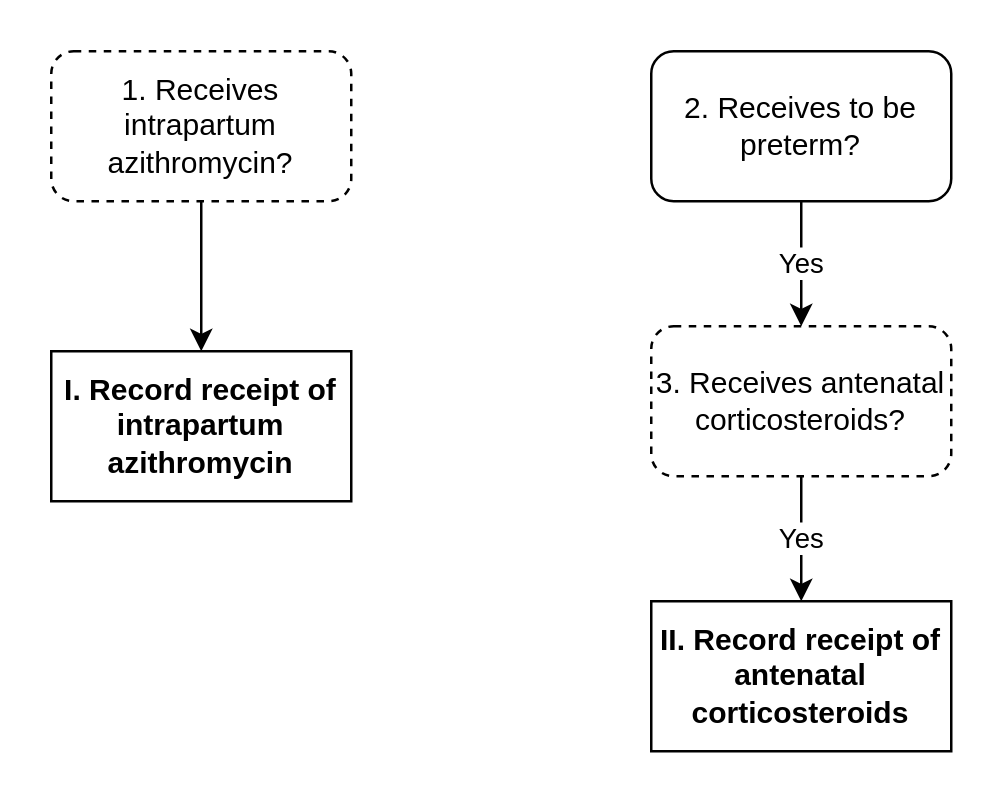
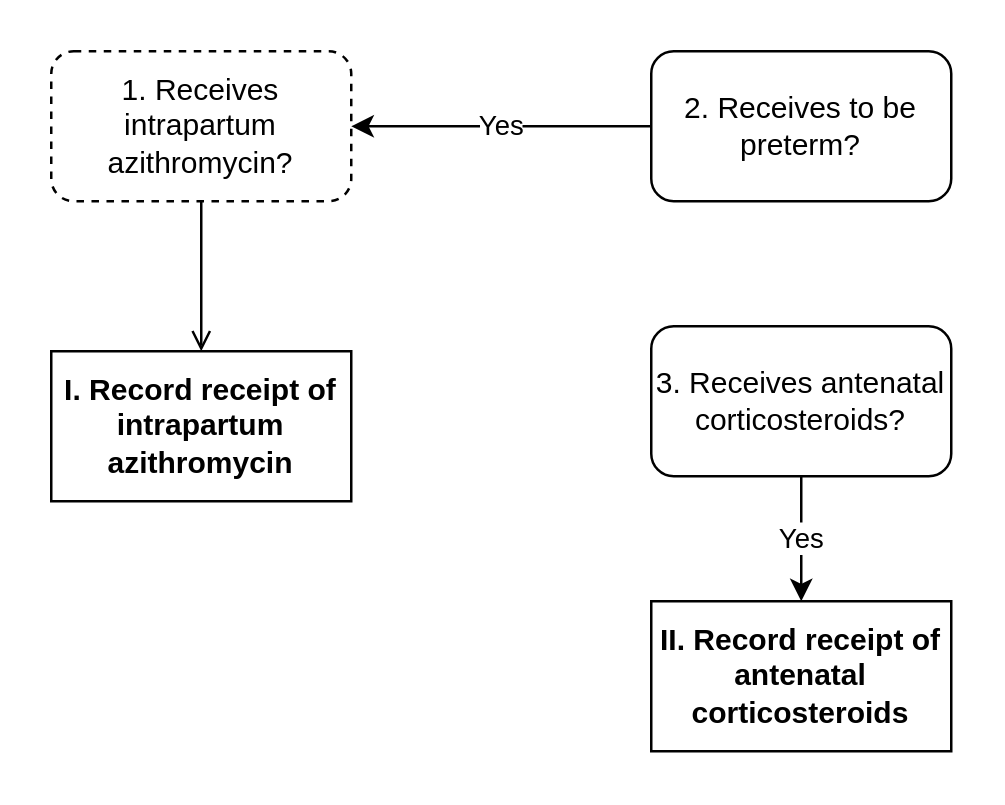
- <mxCell id="5" value="Yes" style="edgeStyle=orthogonalEdgeStyle;rounded=0;orthogonalLoop=1;jettySize=auto;html=1;" edge="1" parent="1" source="6" target="8"><mxGeometry relative="1" as="geometry" /></mxCell>
+ <mxCell id="5" value="Yes" style="edgeStyle=orthogonalEdgeStyle;rounded=0;orthogonalLoop=1;jettySize=auto;html=1;" edge="1" parent="1" source="6" target="3"><mxGeometry relative="1" as="geometry" /></mxCell>
- <mxCell id="2" style="edgeStyle=orthogonalEdgeStyle;rounded=0;orthogonalLoop=1;jettySize=auto;html=1;entryX=0.5;entryY=0;entryDx=0;entryDy=0;" edge="1" parent="1" source="3" target="4"><mxGeometry relative="1" as="geometry" /></mxCell>
+ <mxCell id="2" style="edgeStyle=orthogonalEdgeStyle;rounded=0;orthogonalLoop=1;jettySize=auto;html=1;entryX=0.5;entryY=0;entryDx=0;entryDy=0;endArrow=open;" edge="1" parent="1" source="3" target="4"><mxGeometry relative="1" as="geometry" /></mxCell>
- <mxCell id="8" value="3. Receives antenatal corticosteroids?" style="rounded=1;whiteSpace=wrap;html=1;dashed=1;" vertex="1" parent="1"><mxGeometry x="260" y="130" width="120" height="60" as="geometry" /></mxCell>
+ <mxCell id="8" value="3. Receives antenatal corticosteroids?" style="rounded=1;whiteSpace=wrap;html=1;" vertex="1" parent="1"><mxGeometry x="260" y="130" width="120" height="60" as="geometry" /></mxCell>
